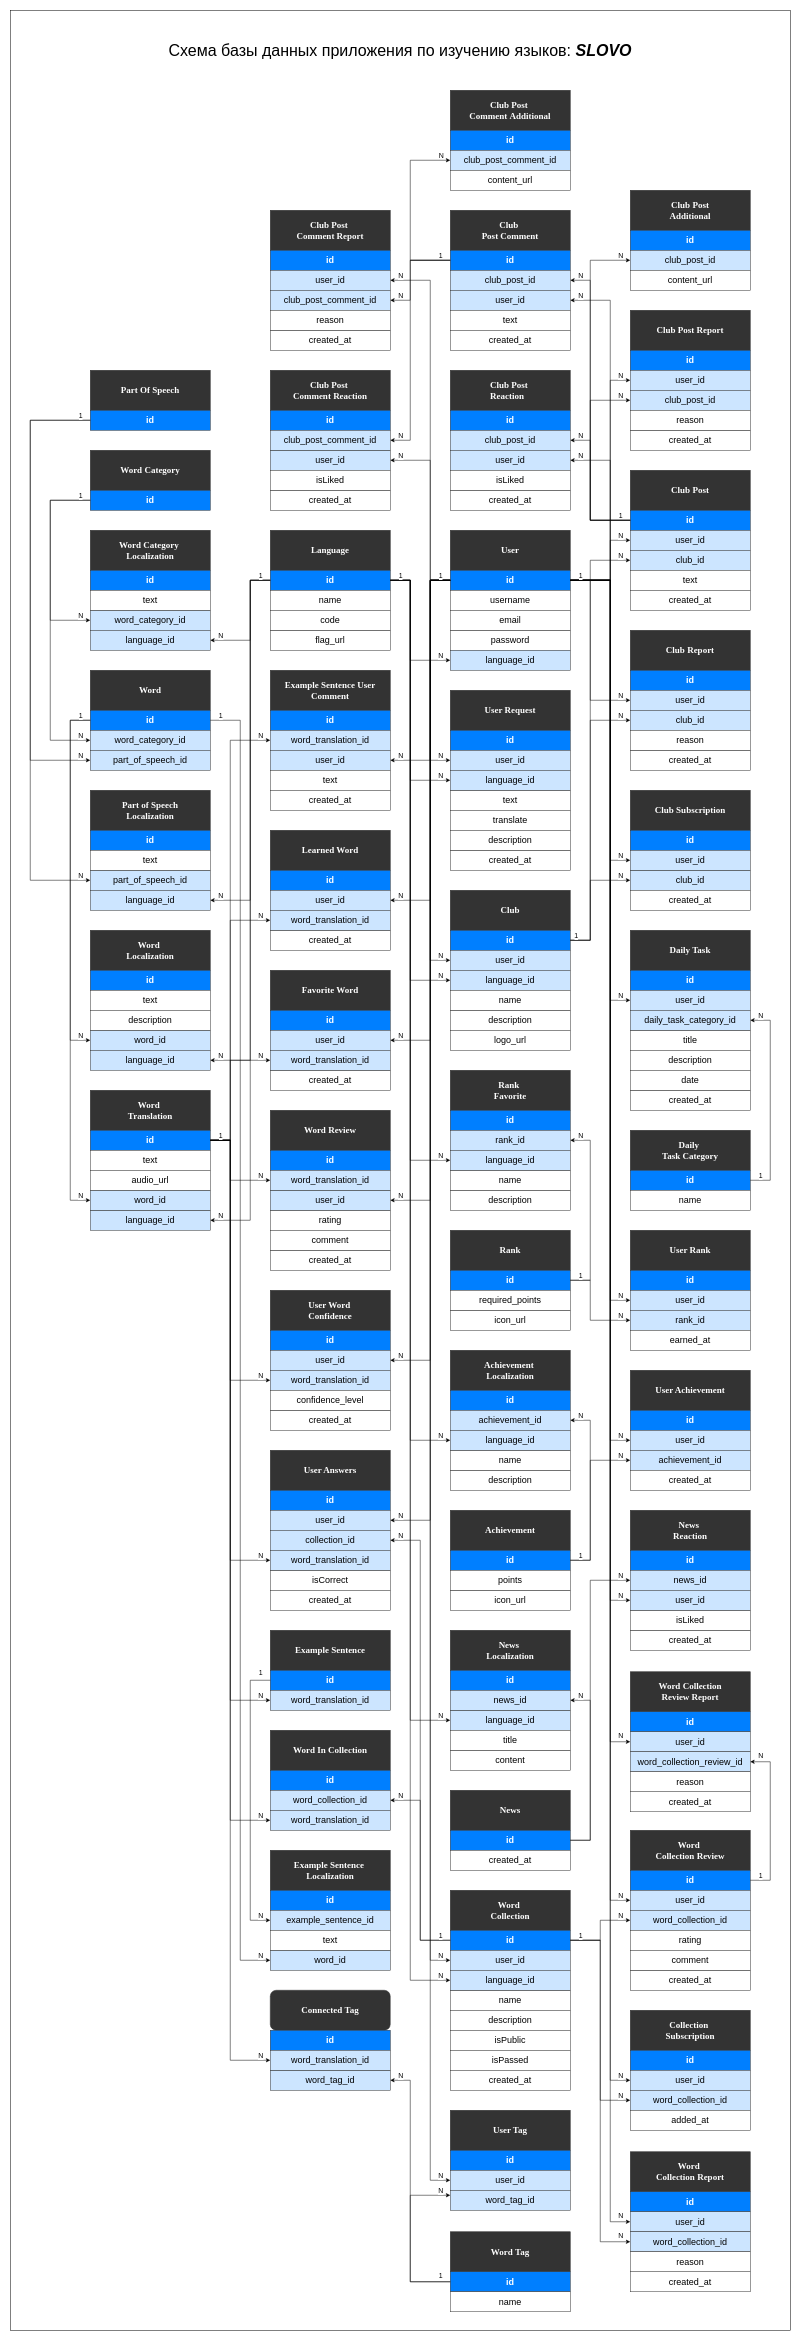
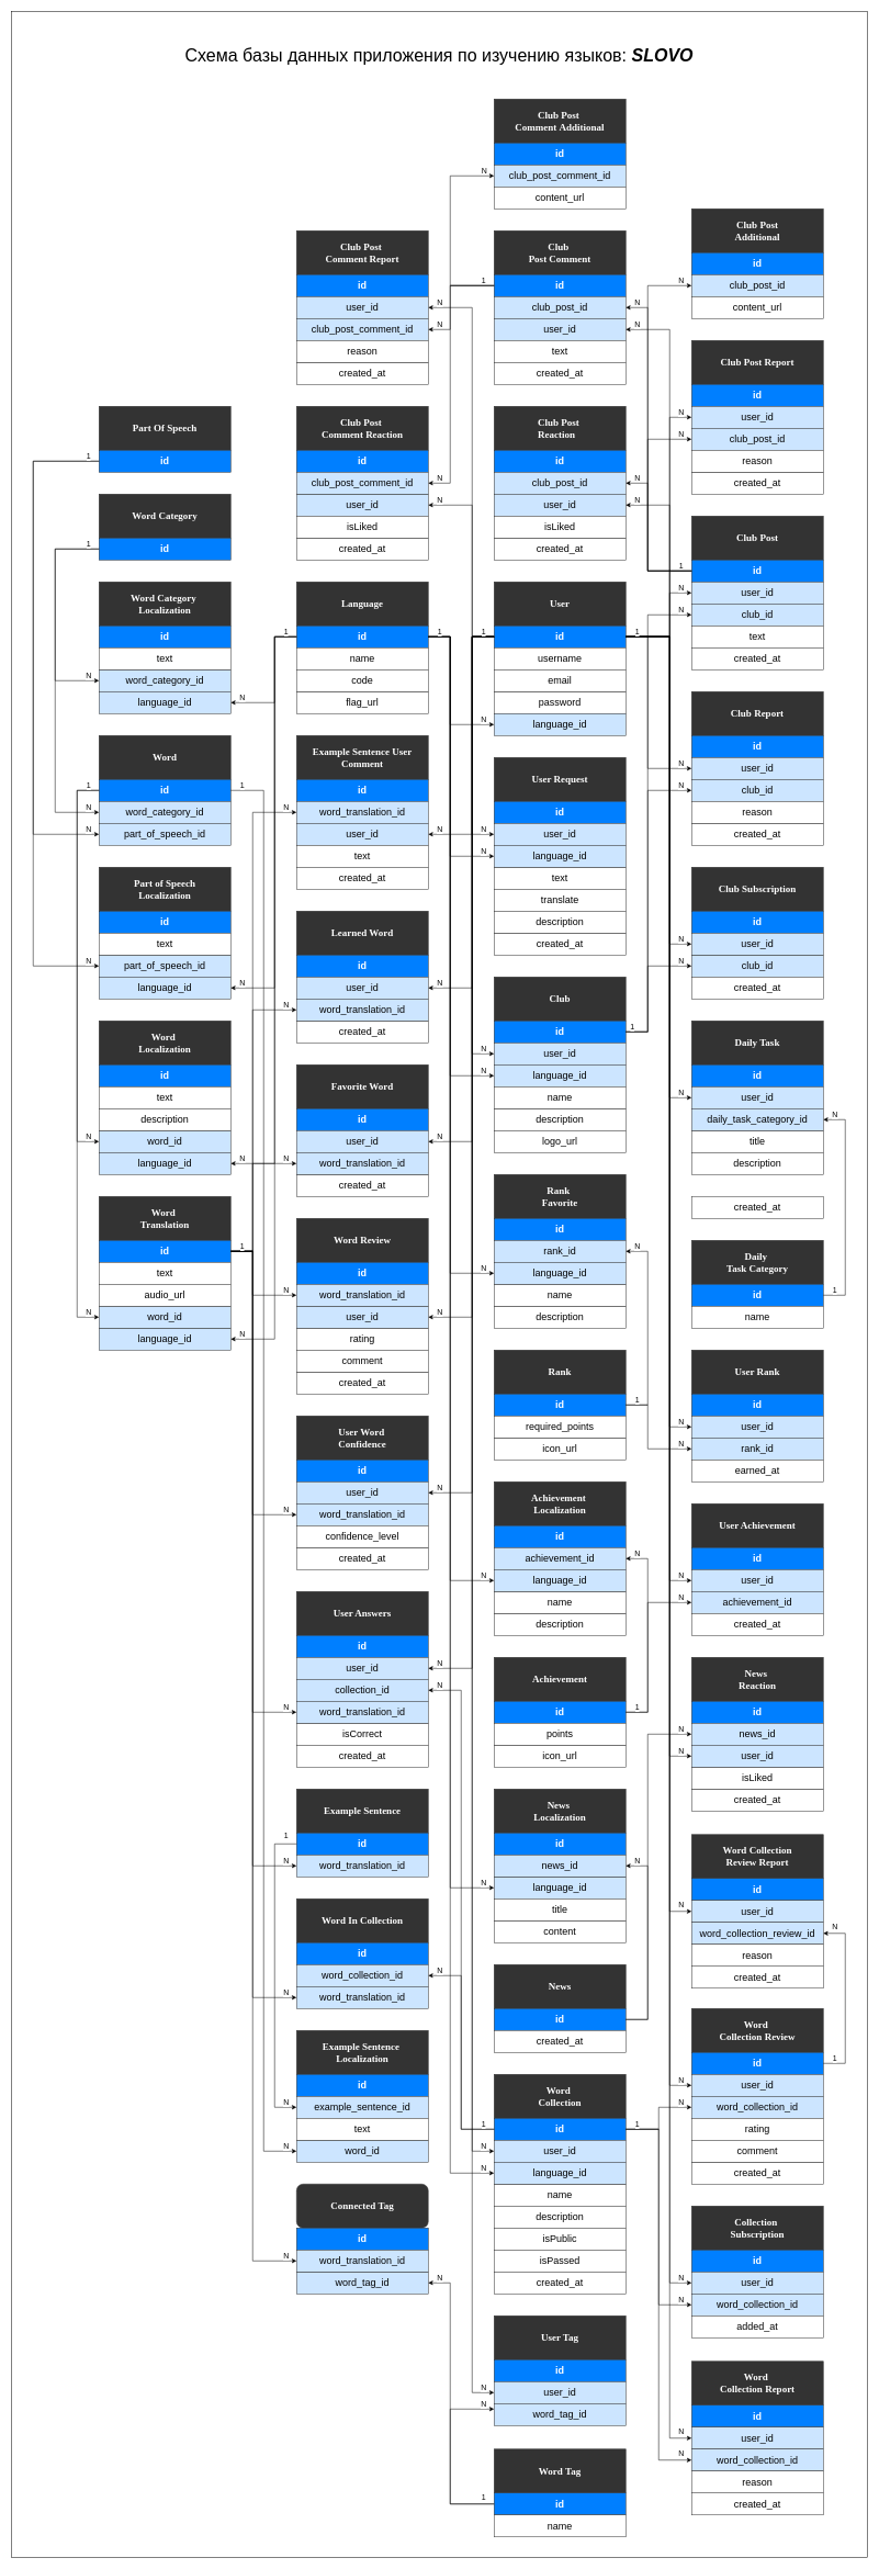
- <mxCell id="204" value="date" style="rounded=0;whiteSpace=wrap;html=1;fontSize=18;strokeColor=#333333;" parent="197" vertex="1"><mxGeometry y="280" width="240" height="40" as="geometry" /></mxCell>
